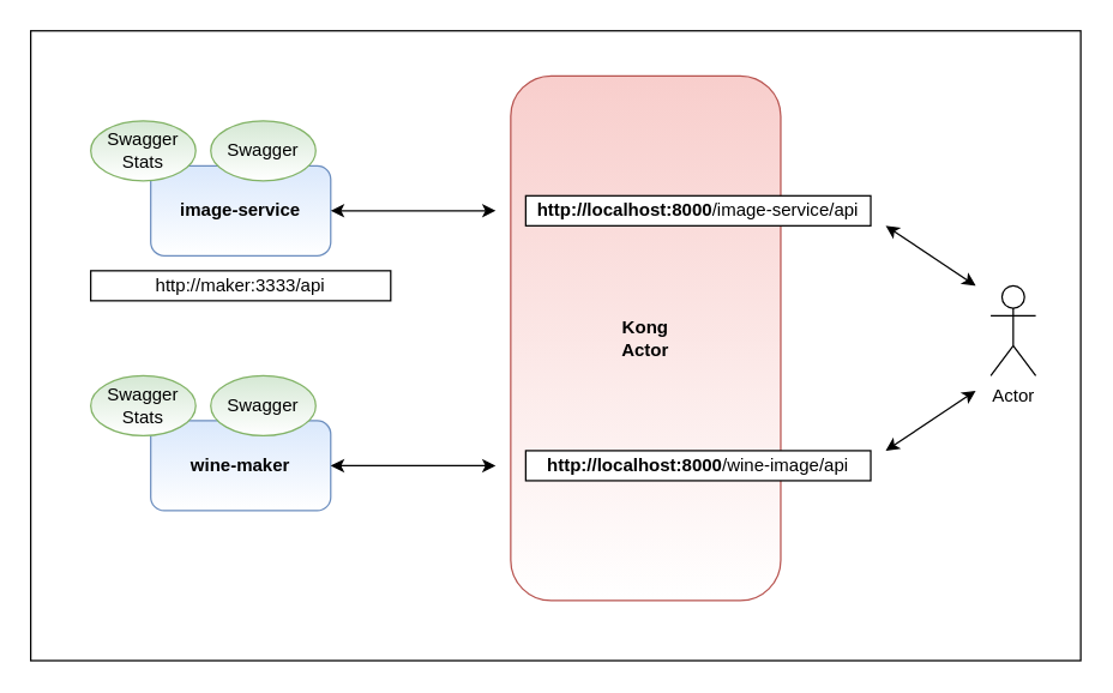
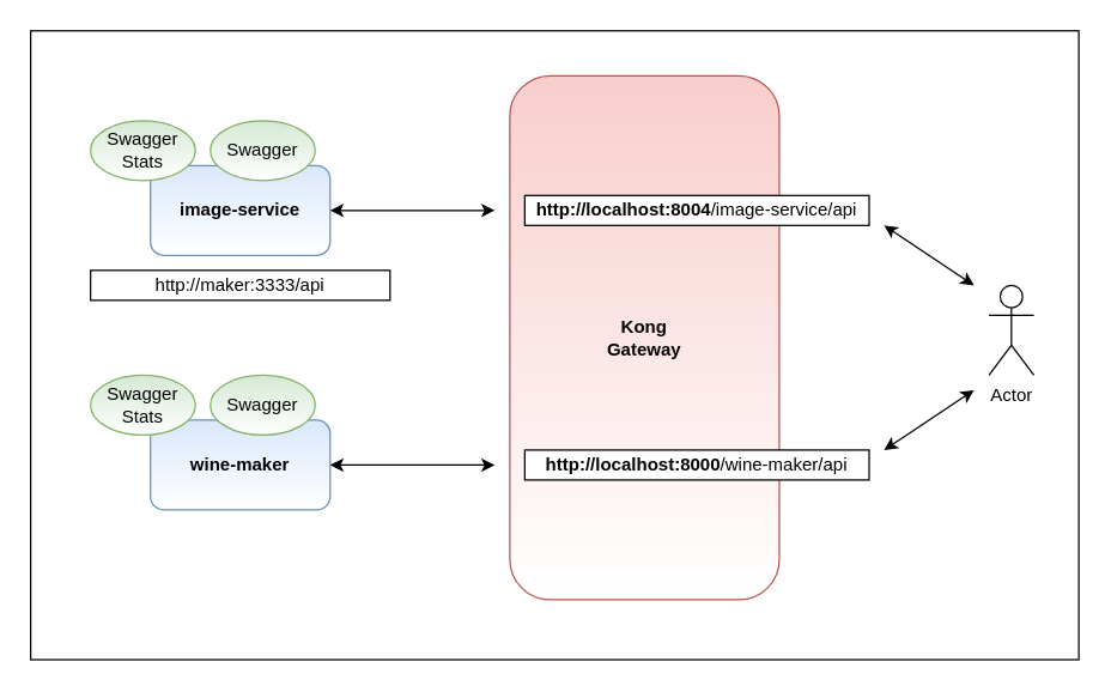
- <mxCell id="14" value="&lt;b&gt;http://localhost:8000&lt;/b&gt;/image-service/api" style="rounded=0;whiteSpace=wrap;html=1;" vertex="1" parent="1"><mxGeometry x="350" y="130" width="230" height="20" as="geometry" /></mxCell>
+ <mxCell id="14" value="&lt;b&gt;http://localhost:8004&lt;/b&gt;/image-service/api" style="rounded=0;whiteSpace=wrap;html=1;" vertex="1" parent="1"><mxGeometry x="350" y="130" width="230" height="20" as="geometry" /></mxCell>
- <mxCell id="10" value="Kong&lt;br&gt;Actor" style="rounded=1;whiteSpace=wrap;html=1;fillColor=#f8cecc;strokeColor=#b85450;gradientColor=#ffffff;fontStyle=1" vertex="1" parent="1"><mxGeometry x="340" y="50" width="180" height="350" as="geometry" /></mxCell>
+ <mxCell id="10" value="Kong&lt;br&gt;Gateway" style="rounded=1;whiteSpace=wrap;html=1;fillColor=#f8cecc;strokeColor=#b85450;gradientColor=#ffffff;fontStyle=1" vertex="1" parent="1"><mxGeometry x="340" y="50" width="180" height="350" as="geometry" /></mxCell>
- <mxCell id="13" value="&lt;b&gt;http://localhost:8000&lt;/b&gt;/wine-image/api" style="rounded=0;whiteSpace=wrap;html=1;" vertex="1" parent="1"><mxGeometry x="350" y="300" width="230" height="20" as="geometry" /></mxCell>
+ <mxCell id="13" value="&lt;b&gt;http://localhost:8000&lt;/b&gt;/wine-maker/api" style="rounded=0;whiteSpace=wrap;html=1;" vertex="1" parent="1"><mxGeometry x="350" y="300" width="230" height="20" as="geometry" /></mxCell>
